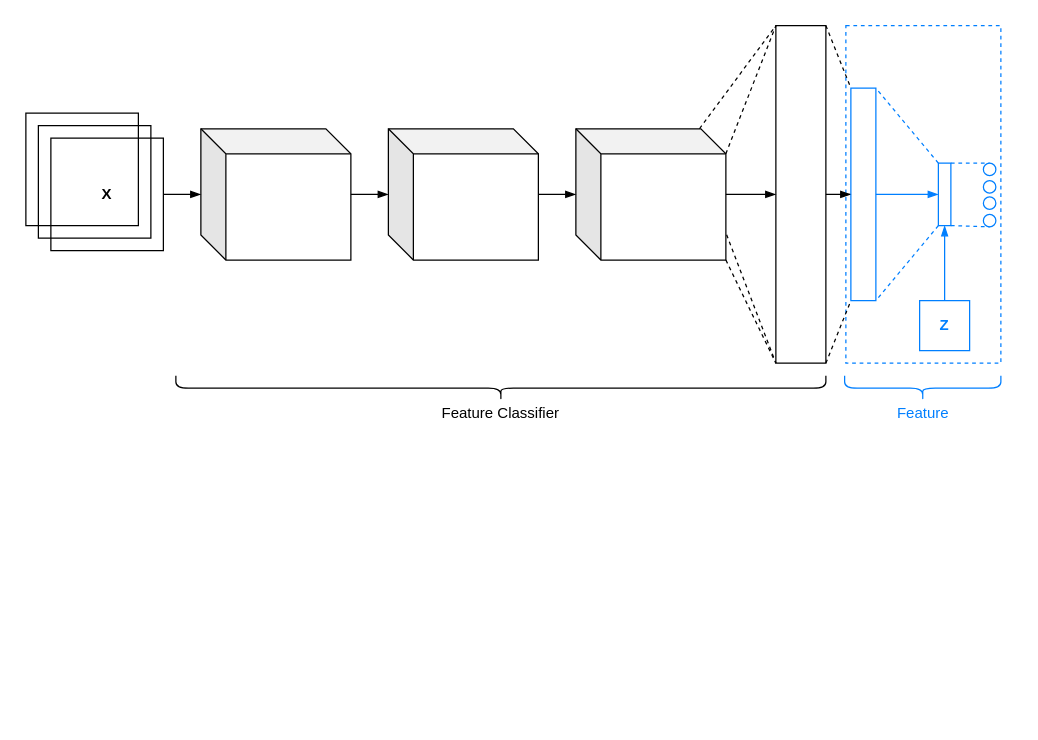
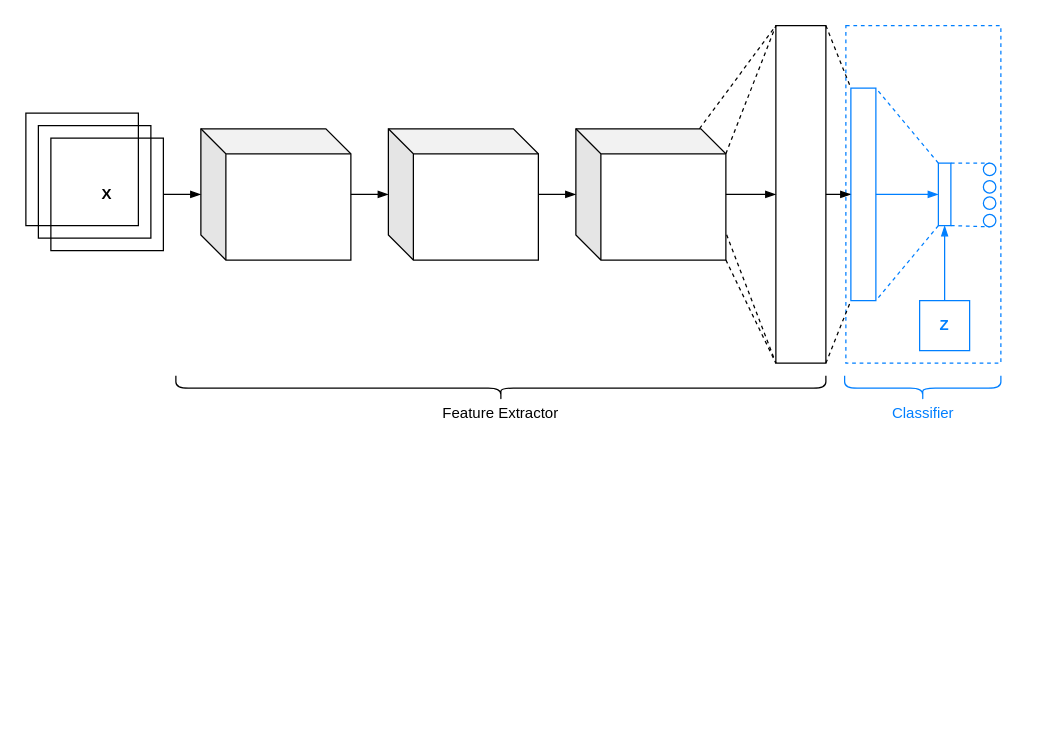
- <mxCell id="35" value="Feature Classifier" style="text;html=1;strokeColor=none;fillColor=none;align=center;verticalAlign=middle;whiteSpace=wrap;rounded=0;" parent="1" vertex="1"><mxGeometry x="330" y="320" width="140" height="20" as="geometry" /></mxCell>
+ <mxCell id="35" value="Feature Extractor" style="text;html=1;strokeColor=none;fillColor=none;align=center;verticalAlign=middle;whiteSpace=wrap;rounded=0;" parent="1" vertex="1"><mxGeometry x="330" y="320" width="140" height="20" as="geometry" /></mxCell>
- <mxCell id="37" value="Feature" style="text;html=1;strokeColor=none;fillColor=none;align=center;verticalAlign=middle;whiteSpace=wrap;rounded=0;fontColor=#007FFF;" parent="1" vertex="1"><mxGeometry x="667.5" y="320" width="140" height="20" as="geometry" /></mxCell>
+ <mxCell id="37" value="Classifier" style="text;html=1;strokeColor=none;fillColor=none;align=center;verticalAlign=middle;whiteSpace=wrap;rounded=0;fontColor=#007FFF;" parent="1" vertex="1"><mxGeometry x="667.5" y="320" width="140" height="20" as="geometry" /></mxCell>
